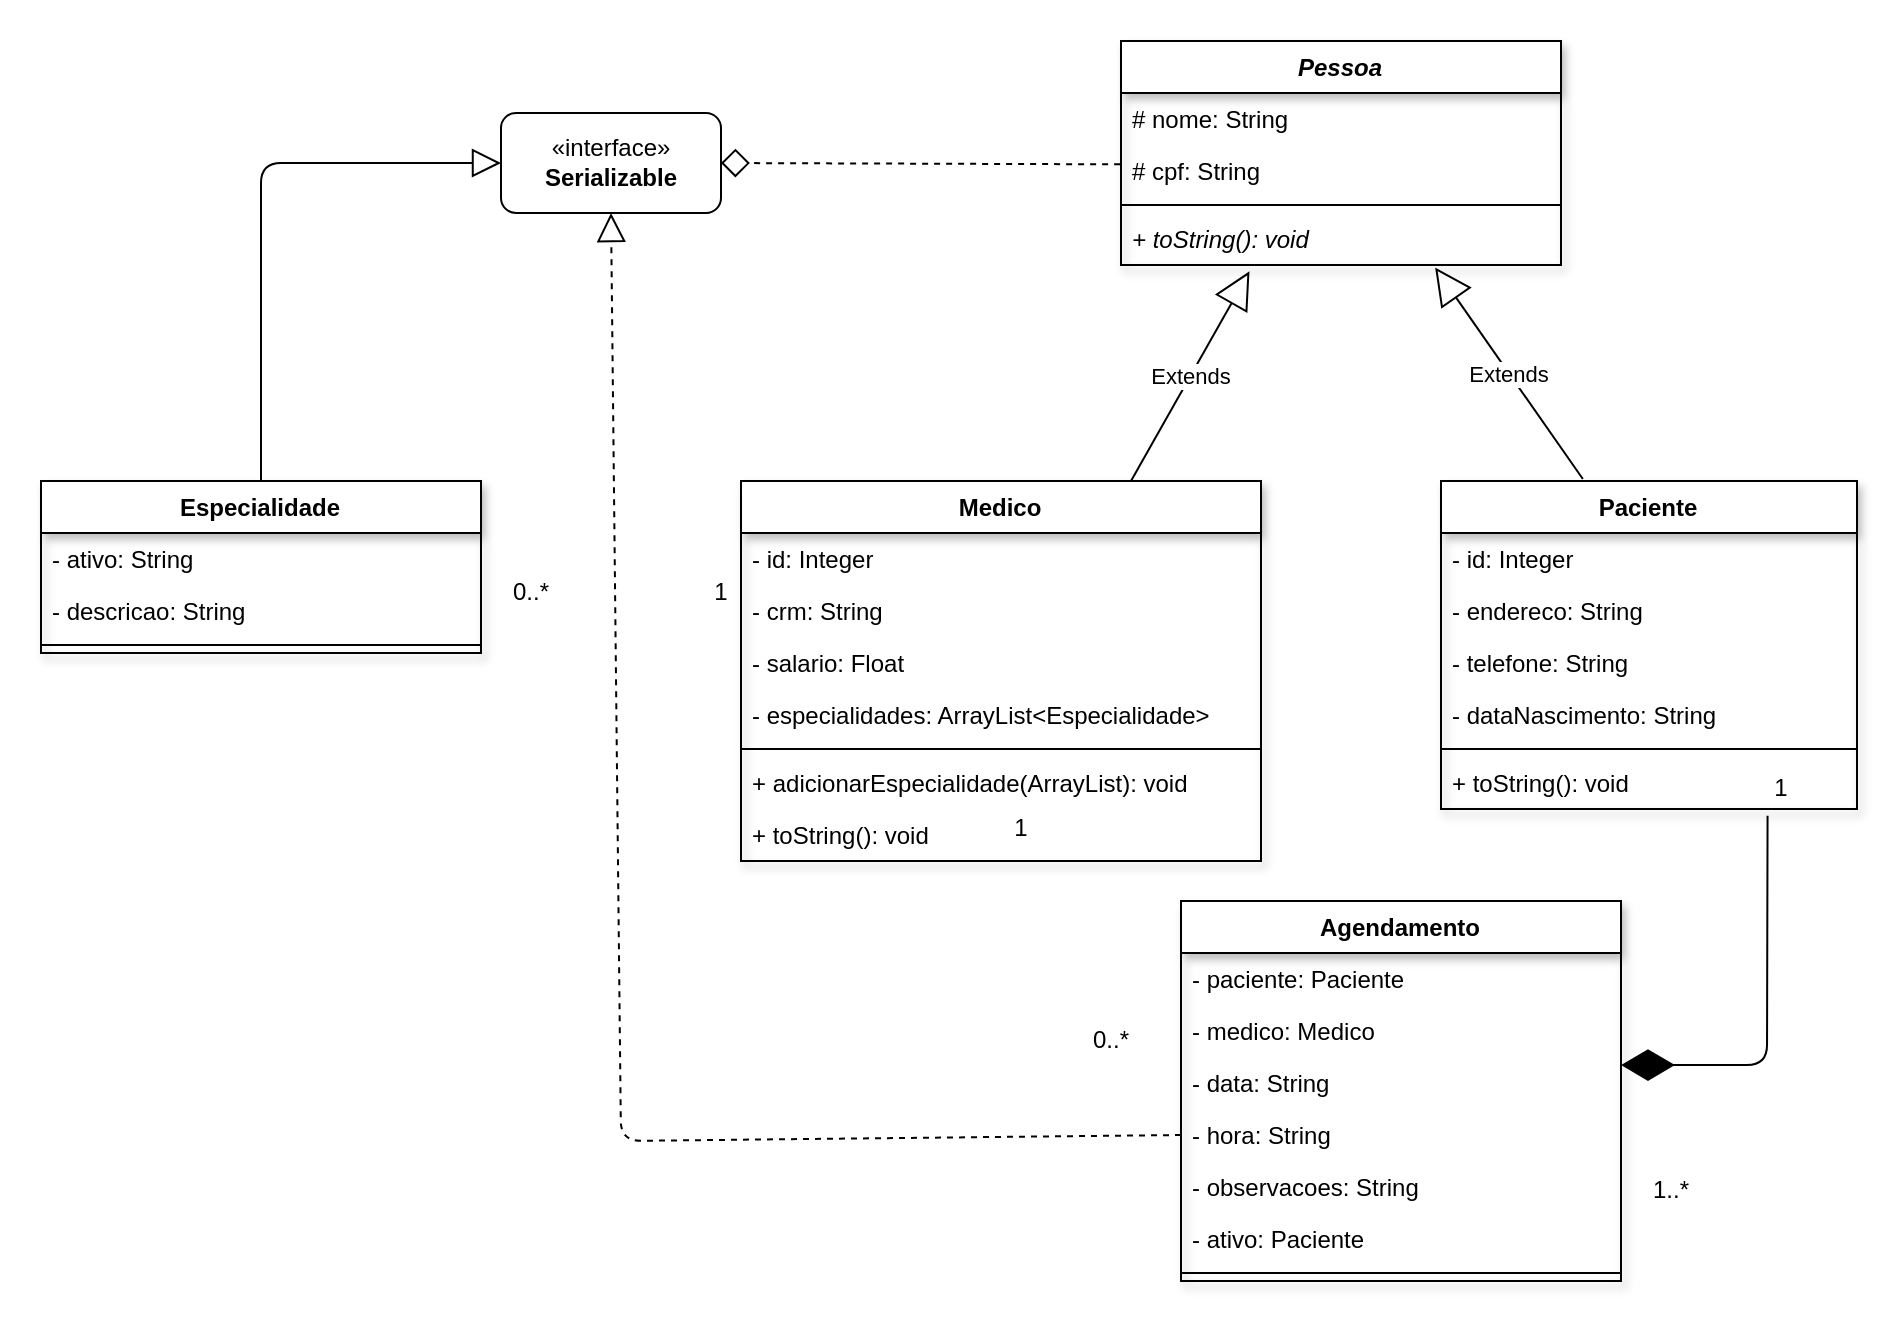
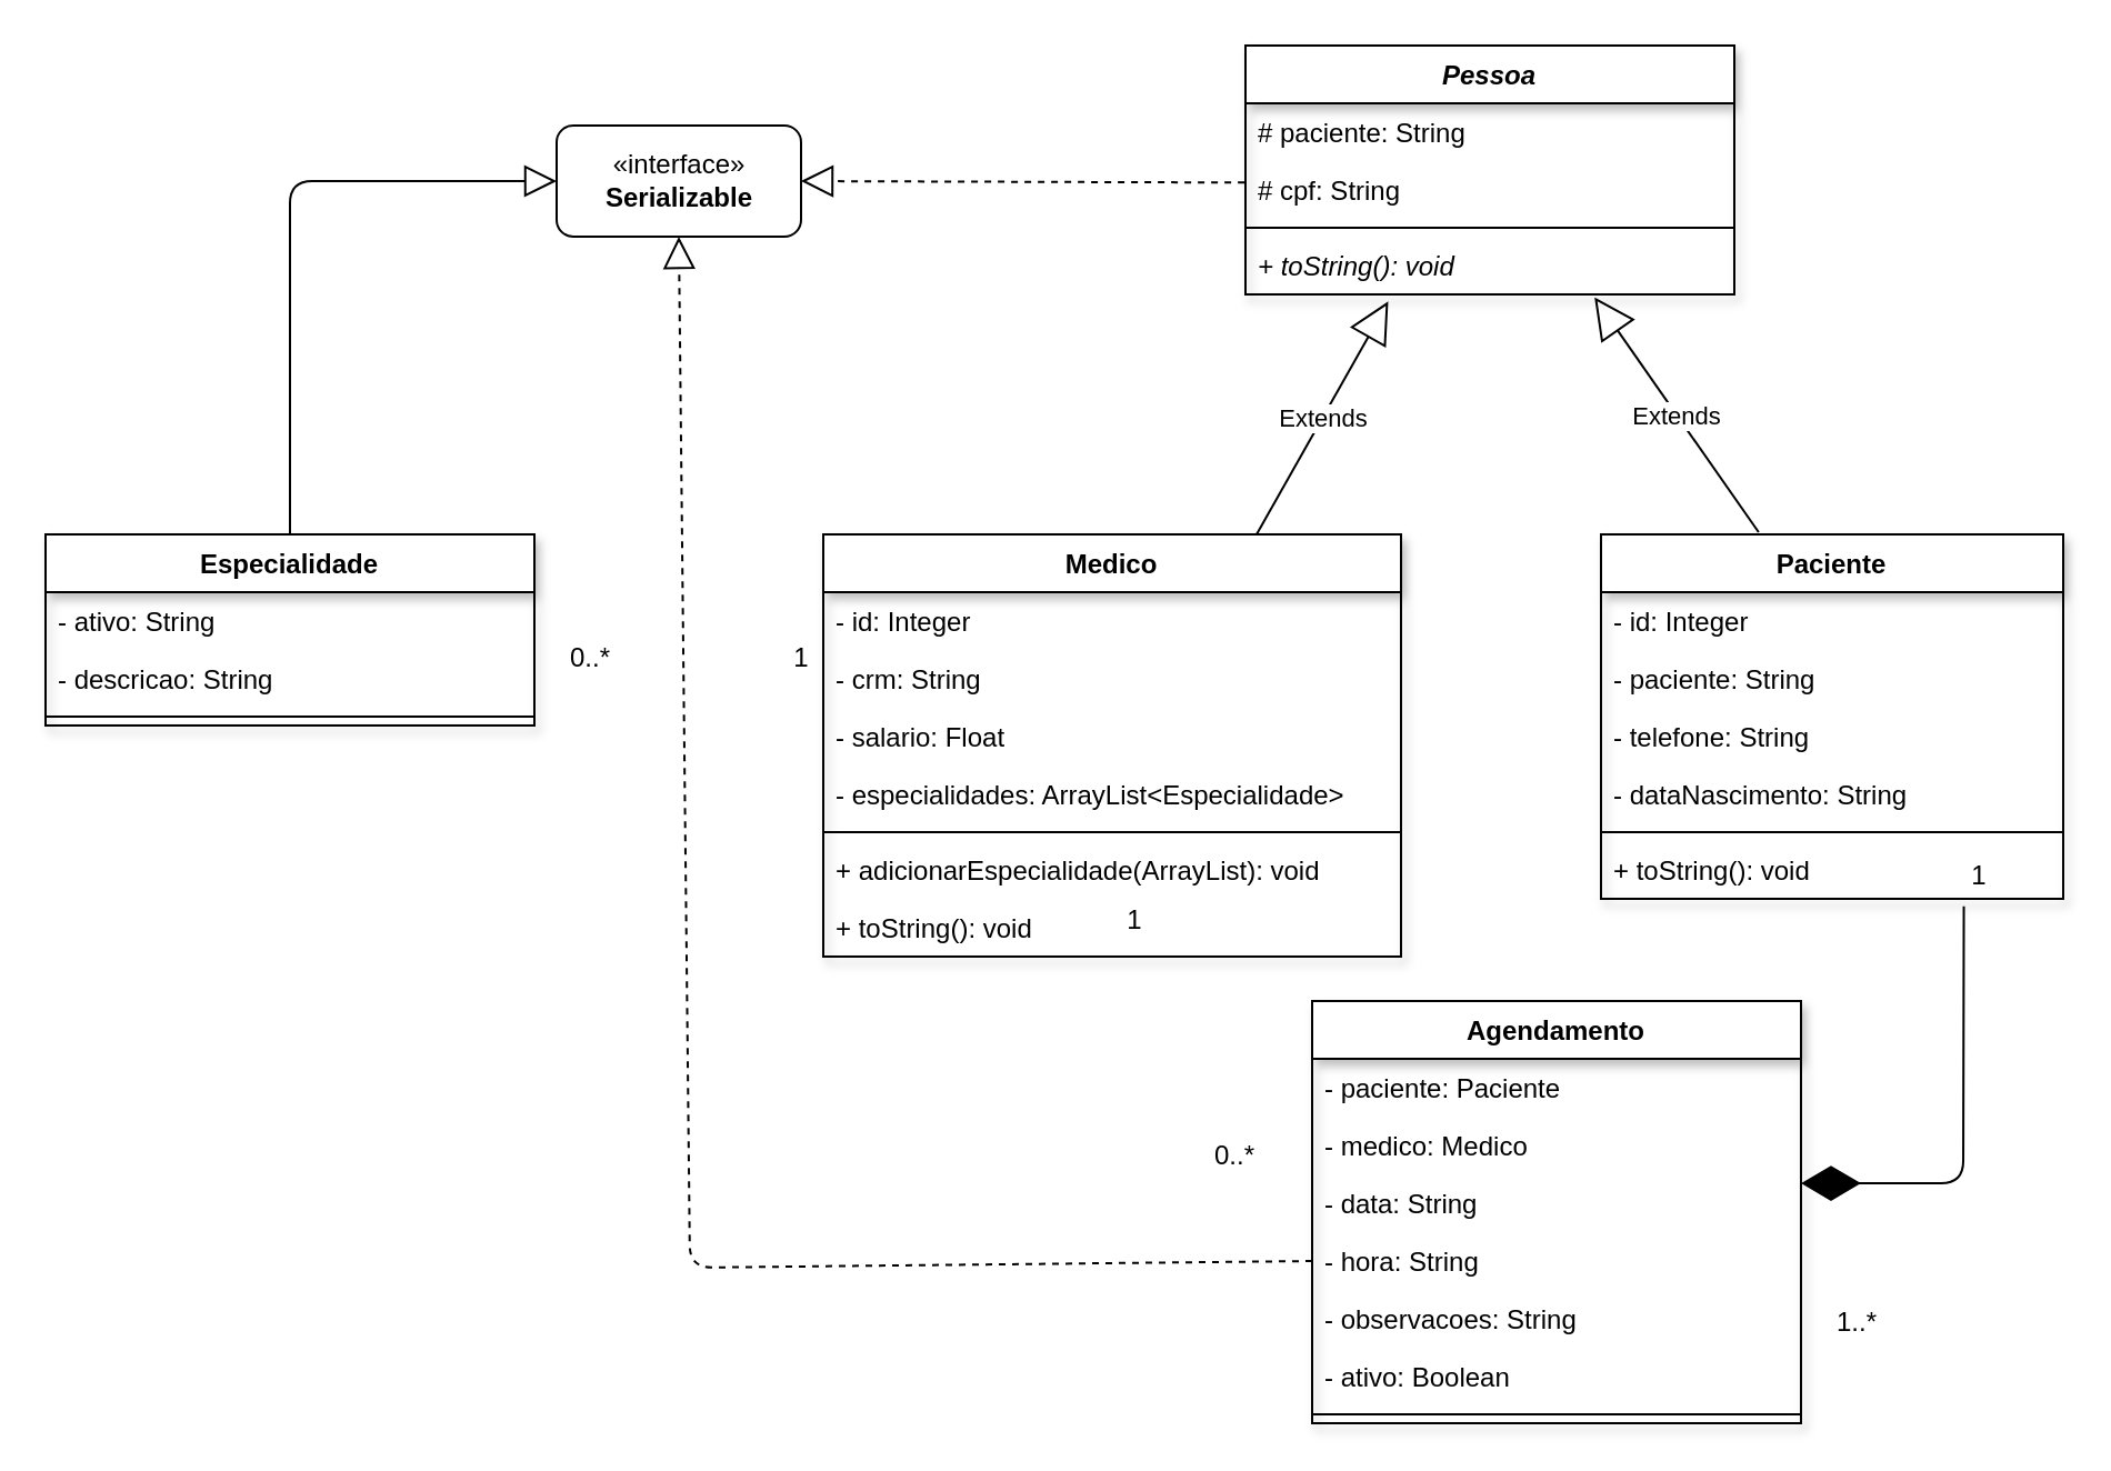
- <mxCell id="18" value="# nome: String" style="text;strokeColor=none;fillColor=none;align=left;verticalAlign=top;spacingLeft=4;spacingRight=4;overflow=hidden;rotatable=0;points=[[0,0.5],[1,0.5]];portConstraint=eastwest;" parent="17" vertex="1"><mxGeometry y="26" width="220" height="26" as="geometry" /></mxCell>
+ <mxCell id="18" value="# paciente: String" style="text;strokeColor=none;fillColor=none;align=left;verticalAlign=top;spacingLeft=4;spacingRight=4;overflow=hidden;rotatable=0;points=[[0,0.5],[1,0.5]];portConstraint=eastwest;" parent="17" vertex="1"><mxGeometry y="26" width="220" height="26" as="geometry" /></mxCell>
- <mxCell id="44" value="" style="endArrow=diamond;dashed=1;endFill=0;endSize=12;html=1;exitX=-0.002;exitY=0.372;exitDx=0;exitDy=0;entryX=1;entryY=0.5;entryDx=0;entryDy=0;exitPerimeter=0;" edge="1" parent="1" source="19" target="43"><mxGeometry width="160" relative="1" as="geometry"><mxPoint x="410" y="-80" as="sourcePoint" /><mxPoint x="570" y="-80" as="targetPoint" /></mxGeometry></mxCell>
+ <mxCell id="44" value="" style="endArrow=block;dashed=1;endFill=0;endSize=12;html=1;exitX=-0.002;exitY=0.372;exitDx=0;exitDy=0;entryX=1;entryY=0.5;entryDx=0;entryDy=0;exitPerimeter=0;" edge="1" parent="1" source="19" target="43"><mxGeometry width="160" relative="1" as="geometry"><mxPoint x="410" y="-80" as="sourcePoint" /><mxPoint x="570" y="-80" as="targetPoint" /></mxGeometry></mxCell>
- <mxCell id="12" value="- endereco: String" style="text;strokeColor=none;fillColor=none;align=left;verticalAlign=top;spacingLeft=4;spacingRight=4;overflow=hidden;rotatable=0;points=[[0,0.5],[1,0.5]];portConstraint=eastwest;" parent="10" vertex="1"><mxGeometry y="52" width="208" height="26" as="geometry" /></mxCell>
+ <mxCell id="12" value="- paciente: String" style="text;strokeColor=none;fillColor=none;align=left;verticalAlign=top;spacingLeft=4;spacingRight=4;overflow=hidden;rotatable=0;points=[[0,0.5],[1,0.5]];portConstraint=eastwest;" parent="10" vertex="1"><mxGeometry y="52" width="208" height="26" as="geometry" /></mxCell>
- <mxCell id="36" value="- ativo: Paciente" style="text;strokeColor=none;fillColor=none;align=left;verticalAlign=top;spacingLeft=4;spacingRight=4;overflow=hidden;rotatable=0;points=[[0,0.5],[1,0.5]];portConstraint=eastwest;" vertex="1" parent="30"><mxGeometry y="156" width="220" height="26" as="geometry" /></mxCell>
+ <mxCell id="36" value="- ativo: Boolean" style="text;strokeColor=none;fillColor=none;align=left;verticalAlign=top;spacingLeft=4;spacingRight=4;overflow=hidden;rotatable=0;points=[[0,0.5],[1,0.5]];portConstraint=eastwest;" vertex="1" parent="30"><mxGeometry y="156" width="220" height="26" as="geometry" /></mxCell>
